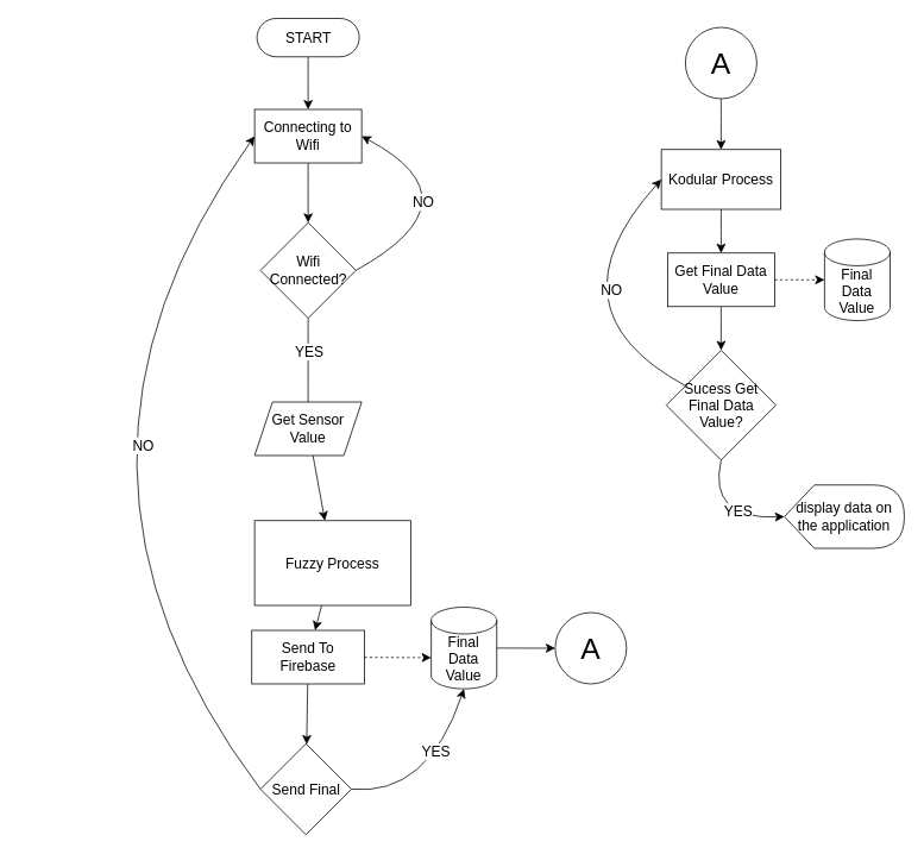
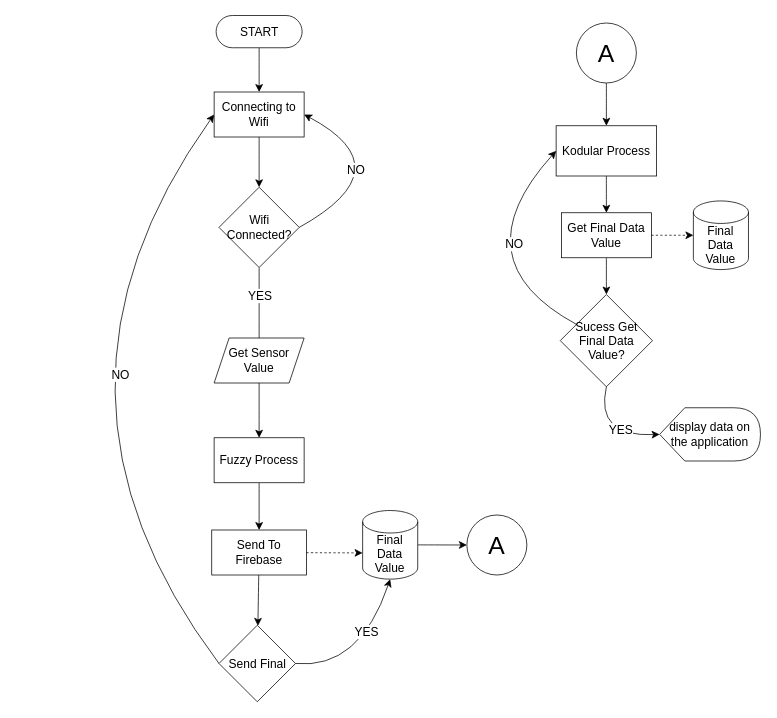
- <mxCell id="14" value="Fuzzy Process" style="whiteSpace=wrap;html=1;fontSize=16;dashed=0;" vertex="1" parent="1"><mxGeometry x="284.99" y="583" width="175" height="95" as="geometry" /></mxCell>
+ <mxCell id="14" value="Fuzzy Process" style="whiteSpace=wrap;html=1;fontSize=16;dashed=0;" vertex="1" parent="1"><mxGeometry x="284.99" y="583" width="120" height="60" as="geometry" /></mxCell>
